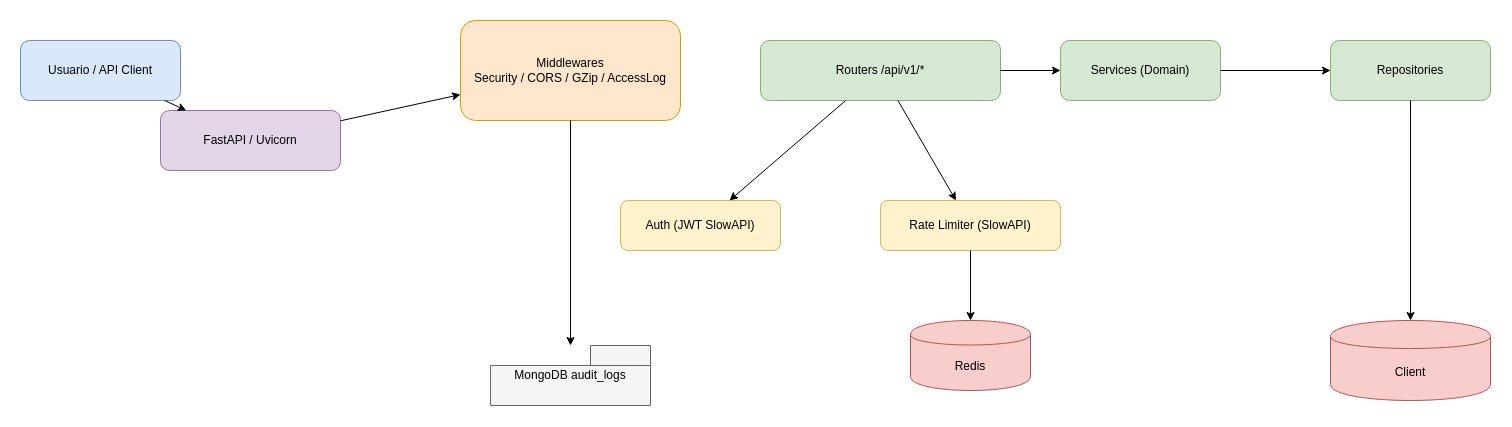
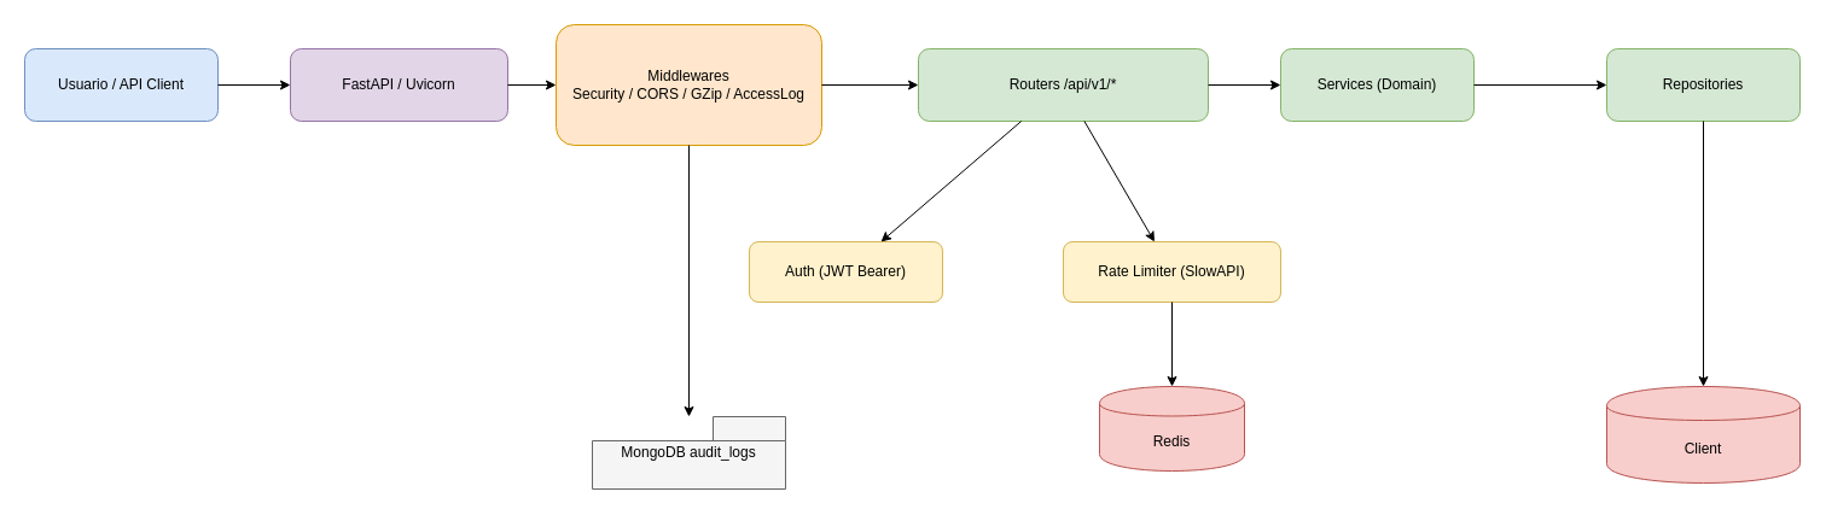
+ <mxCell id="15" parent="1" source="4" target="5" edge="1"><mxGeometry relative="1" as="geometry" /></mxCell>
- <mxCell id="3" value="FastAPI / Uvicorn" style="rounded=1;whiteSpace=wrap;html=1;fillColor=#e1d5e7;strokeColor=#9673a6;" parent="1" vertex="1"><mxGeometry x="160" y="110" width="180" height="60" as="geometry" /></mxCell>
+ <mxCell id="3" value="FastAPI / Uvicorn" style="rounded=1;whiteSpace=wrap;html=1;fillColor=#e1d5e7;strokeColor=#9673a6;" parent="1" vertex="1"><mxGeometry x="240" y="40" width="180" height="60" as="geometry" /></mxCell>
- <mxCell id="8" value="Auth (JWT SlowAPI)" style="rounded=1;whiteSpace=wrap;html=1;fillColor=#fff2cc;strokeColor=#d6b656;" parent="1" vertex="1"><mxGeometry x="620" y="200" width="160" height="50" as="geometry" /></mxCell>
+ <mxCell id="8" value="Auth (JWT Bearer)" style="rounded=1;whiteSpace=wrap;html=1;fillColor=#fff2cc;strokeColor=#d6b656;" parent="1" vertex="1"><mxGeometry x="620" y="200" width="160" height="50" as="geometry" /></mxCell>
